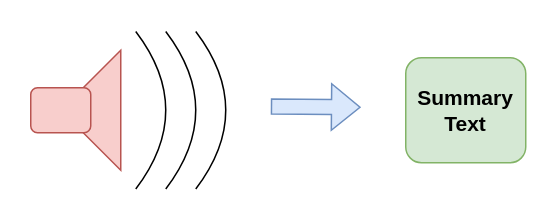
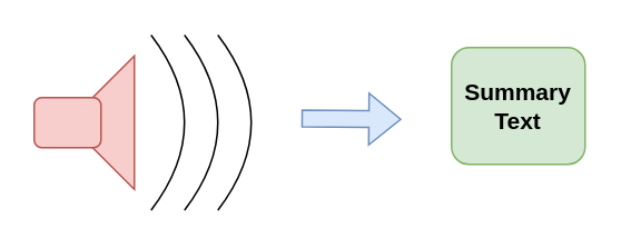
- <mxCell id="10" value="&lt;font style=&quot;font-size: 14px;&quot;&gt;&lt;b&gt;Summary Text&lt;/b&gt;&lt;/font&gt;" style="rounded=1;whiteSpace=wrap;html=1;fillColor=#d5e8d4;strokeColor=#82b366;" vertex="1" parent="1"><mxGeometry x="270" y="38" width="80" height="70" as="geometry" /></mxCell>
+ <mxCell id="10" value="&lt;font style=&quot;font-size: 14px;&quot;&gt;&lt;b&gt;Summary Text&lt;/b&gt;&lt;/font&gt;" style="rounded=1;whiteSpace=wrap;html=1;fillColor=#d5e8d4;strokeColor=#82b366;" vertex="1" parent="1"><mxGeometry x="270" y="28" width="80" height="70" as="geometry" /></mxCell>
